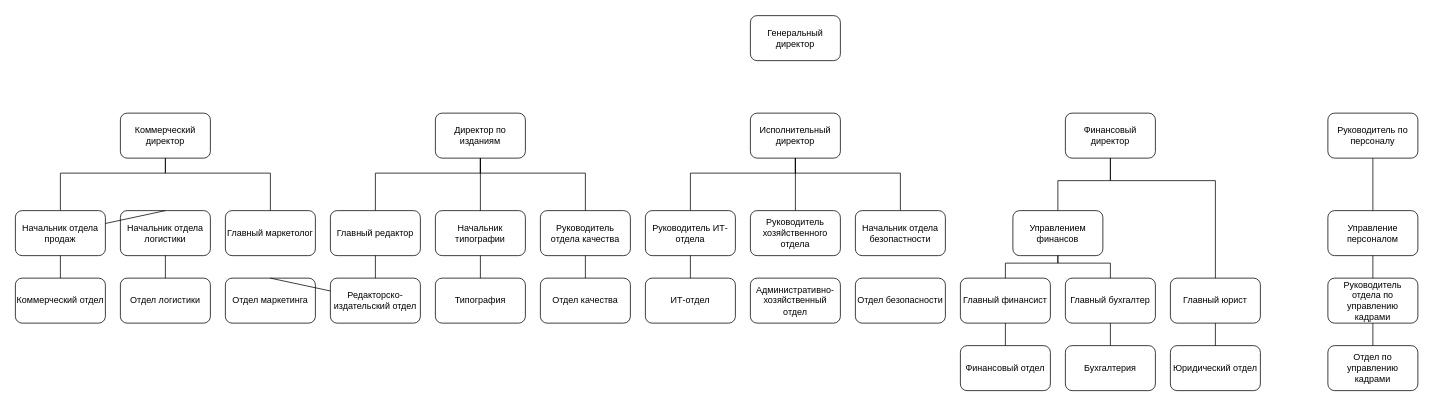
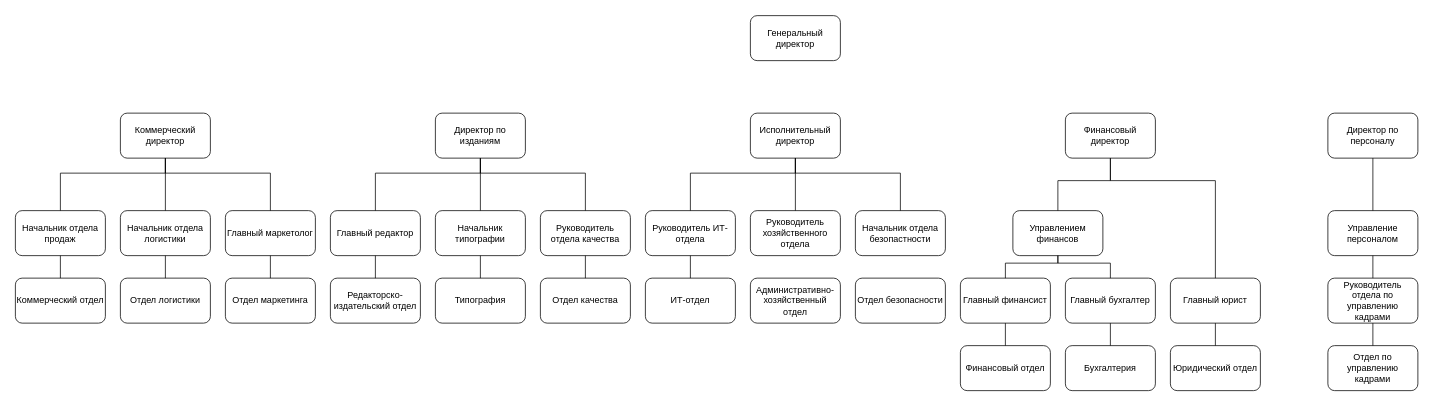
- <mxCell id="7" value="Руководитель по персоналу" style="rounded=1;whiteSpace=wrap;html=1;" vertex="1" parent="1"><mxGeometry x="1770" y="150" width="120" height="60" as="geometry" /></mxCell>
+ <mxCell id="7" value="Директор по персоналу" style="rounded=1;whiteSpace=wrap;html=1;" vertex="1" parent="1"><mxGeometry x="1770" y="150" width="120" height="60" as="geometry" /></mxCell>
- <mxCell id="38" value="" style="endArrow=none;html=1;rounded=0;exitX=0.5;exitY=0;exitDx=0;exitDy=0;" edge="1" parent="1" source="23" target="24"><mxGeometry width="50" height="50" relative="1" as="geometry"><mxPoint x="390" y="280" as="sourcePoint" /><mxPoint x="440" y="230" as="targetPoint" /></mxGeometry></mxCell>
+ <mxCell id="38" value="" style="endArrow=none;html=1;rounded=0;entryX=0.5;entryY=1;entryDx=0;entryDy=0;exitX=0.5;exitY=0;exitDx=0;exitDy=0;" edge="1" parent="1" source="23" target="3"><mxGeometry width="50" height="50" relative="1" as="geometry"><mxPoint x="390" y="280" as="sourcePoint" /><mxPoint x="440" y="230" as="targetPoint" /></mxGeometry></mxCell>
- <mxCell id="41" value="" style="endArrow=none;html=1;rounded=0;exitX=0.5;exitY=0;exitDx=0;exitDy=0;" edge="1" parent="1" source="10" target="12"><mxGeometry width="50" height="50" relative="1" as="geometry"><mxPoint x="280" y="500" as="sourcePoint" /><mxPoint x="330" y="450" as="targetPoint" /></mxGeometry></mxCell>
+ <mxCell id="41" value="" style="endArrow=none;html=1;rounded=0;entryX=0.5;entryY=1;entryDx=0;entryDy=0;exitX=0.5;exitY=0;exitDx=0;exitDy=0;" edge="1" parent="1" source="10" target="22"><mxGeometry width="50" height="50" relative="1" as="geometry"><mxPoint x="280" y="500" as="sourcePoint" /><mxPoint x="330" y="450" as="targetPoint" /></mxGeometry></mxCell>
